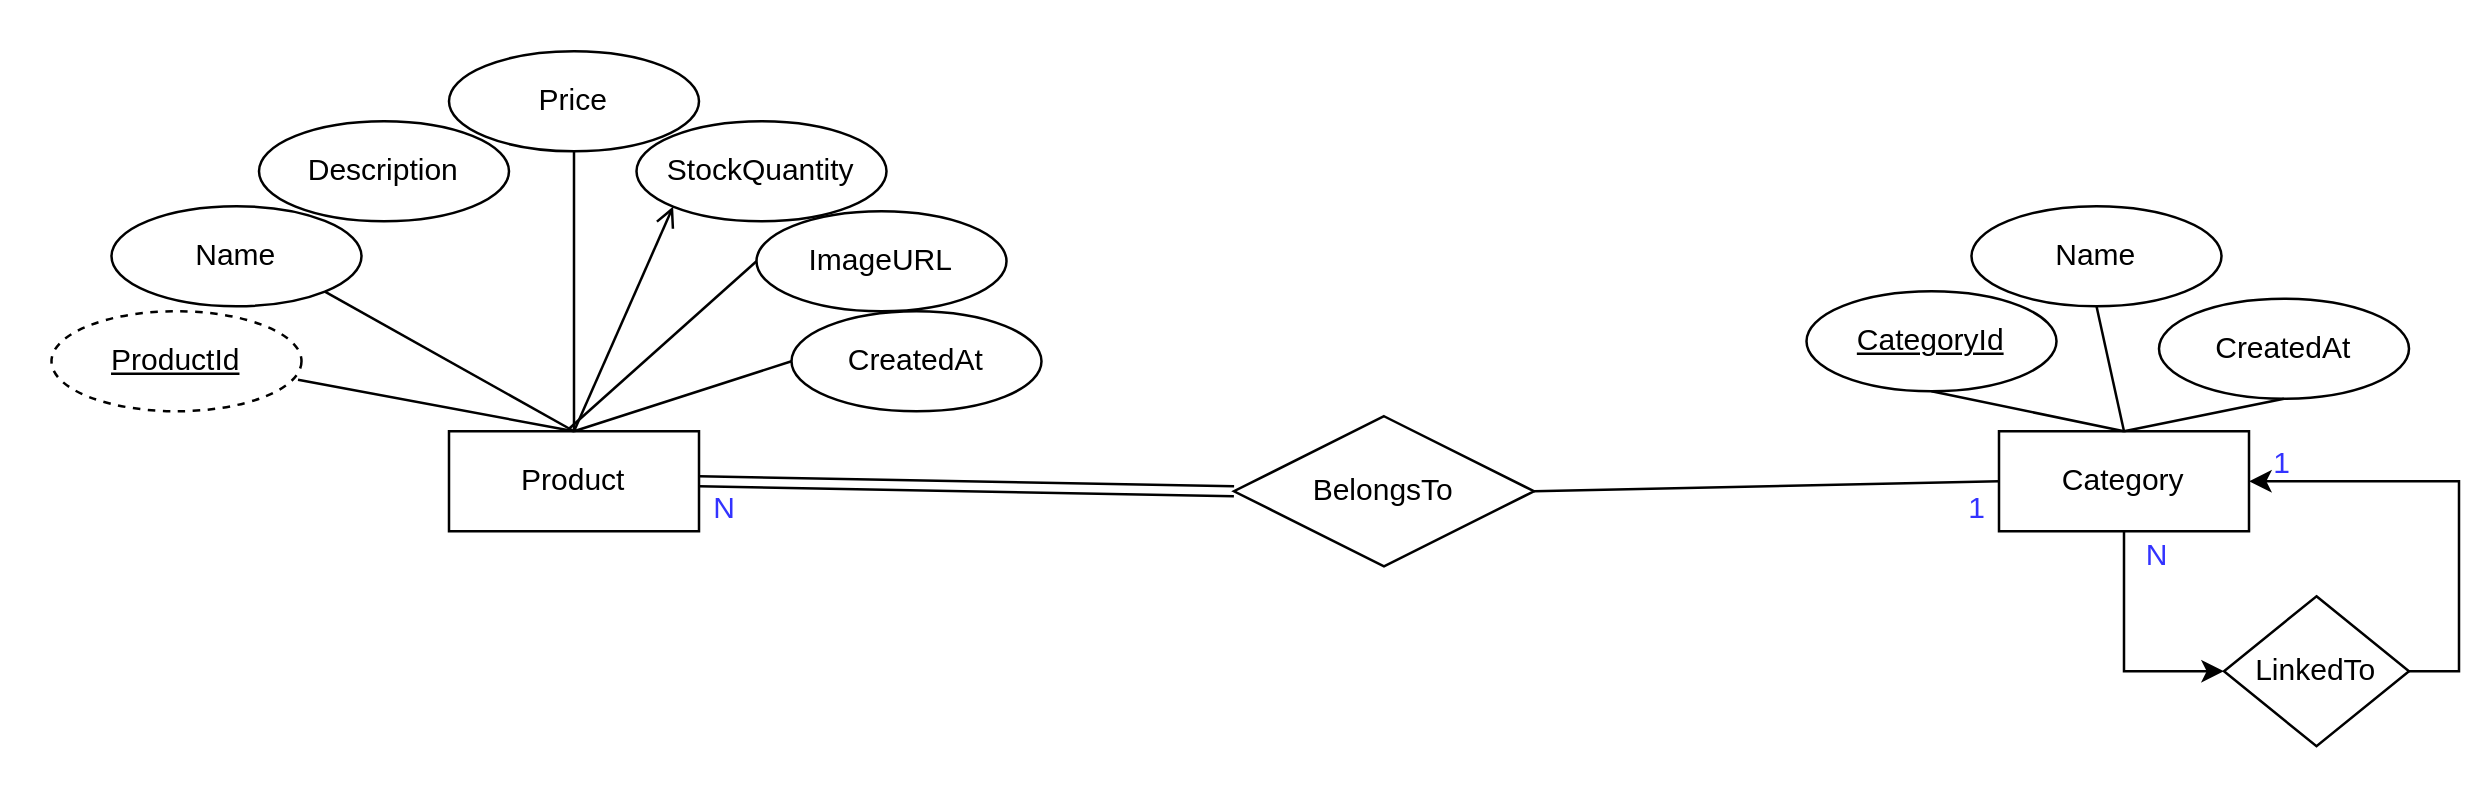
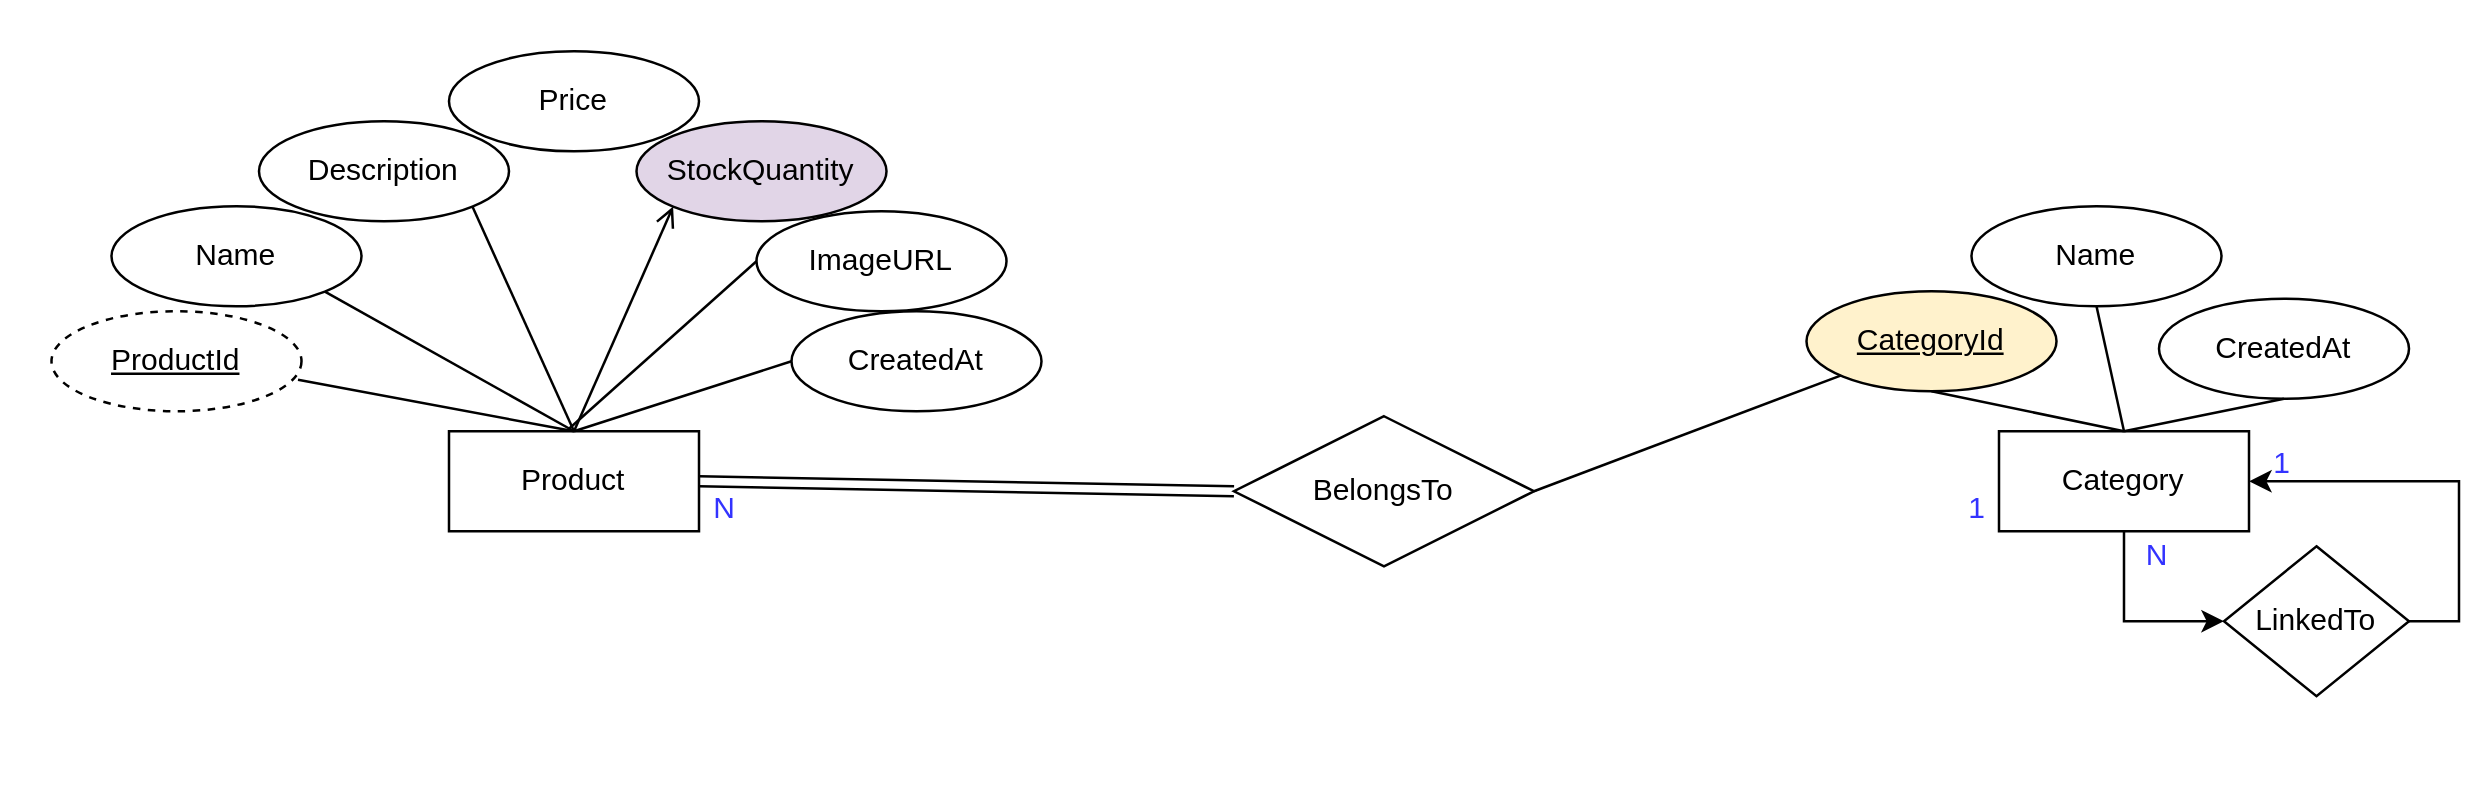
- <mxCell id="6" value="StockQuantity" style="ellipse;whiteSpace=wrap;html=1;align=center;" vertex="1" parent="1"><mxGeometry x="254" y="48" width="100" height="40" as="geometry" /></mxCell>
+ <mxCell id="6" value="StockQuantity" style="ellipse;whiteSpace=wrap;html=1;align=center;fillColor=#e1d5e7;" vertex="1" parent="1"><mxGeometry x="254" y="48" width="100" height="40" as="geometry" /></mxCell>
- <mxCell id="13" value="" style="endArrow=none;html=1;rounded=0;exitX=0.5;exitY=0;exitDx=0;exitDy=0;entryX=0.5;entryY=1;entryDx=0;entryDy=0;" edge="1" parent="1" source="2" target="7"><mxGeometry width="50" height="50" relative="1" as="geometry"><mxPoint x="239" y="182" as="sourcePoint" /><mxPoint x="198" y="92" as="targetPoint" /></mxGeometry></mxCell>
+ <mxCell id="12" value="" style="endArrow=none;html=1;rounded=0;exitX=0.5;exitY=0;exitDx=0;exitDy=0;entryX=1;entryY=1;entryDx=0;entryDy=0;" edge="1" parent="1" source="2" target="5"><mxGeometry width="50" height="50" relative="1" as="geometry"><mxPoint x="239" y="182" as="sourcePoint" /><mxPoint x="139" y="126" as="targetPoint" /></mxGeometry></mxCell>
- <mxCell id="19" value="CategoryId" style="ellipse;whiteSpace=wrap;html=1;align=center;fontStyle=4;" vertex="1" parent="1"><mxGeometry x="722" y="116" width="100" height="40" as="geometry" /></mxCell>
+ <mxCell id="19" value="CategoryId" style="ellipse;whiteSpace=wrap;html=1;align=center;fontStyle=4;fillColor=#fff2cc;" vertex="1" parent="1"><mxGeometry x="722" y="116" width="100" height="40" as="geometry" /></mxCell>
- <mxCell id="29" value="" style="endArrow=none;html=1;rounded=0;exitX=1;exitY=0.5;exitDx=0;exitDy=0;entryX=0;entryY=0.5;entryDx=0;entryDy=0;" edge="1" parent="1" source="27" target="18"><mxGeometry width="50" height="50" relative="1" as="geometry"><mxPoint x="289" y="202" as="sourcePoint" /><mxPoint x="503" y="206" as="targetPoint" /></mxGeometry></mxCell>
+ <mxCell id="29" value="" style="endArrow=none;html=1;rounded=0;exitX=1;exitY=0.5;exitDx=0;exitDy=0;" edge="1" parent="1" source="27" target="19"><mxGeometry width="50" height="50" relative="1" as="geometry"><mxPoint x="289" y="202" as="sourcePoint" /><mxPoint x="503" y="206" as="targetPoint" /></mxGeometry></mxCell>
- <mxCell id="26" value="LinkedTo" style="shape=rhombus;perimeter=rhombusPerimeter;whiteSpace=wrap;html=1;align=center;" vertex="1" parent="1"><mxGeometry x="889" y="238" width="74" height="60" as="geometry" /></mxCell>
+ <mxCell id="26" value="LinkedTo" style="shape=rhombus;perimeter=rhombusPerimeter;whiteSpace=wrap;html=1;align=center;" vertex="1" parent="1"><mxGeometry x="889" y="218" width="74" height="60" as="geometry" /></mxCell>
